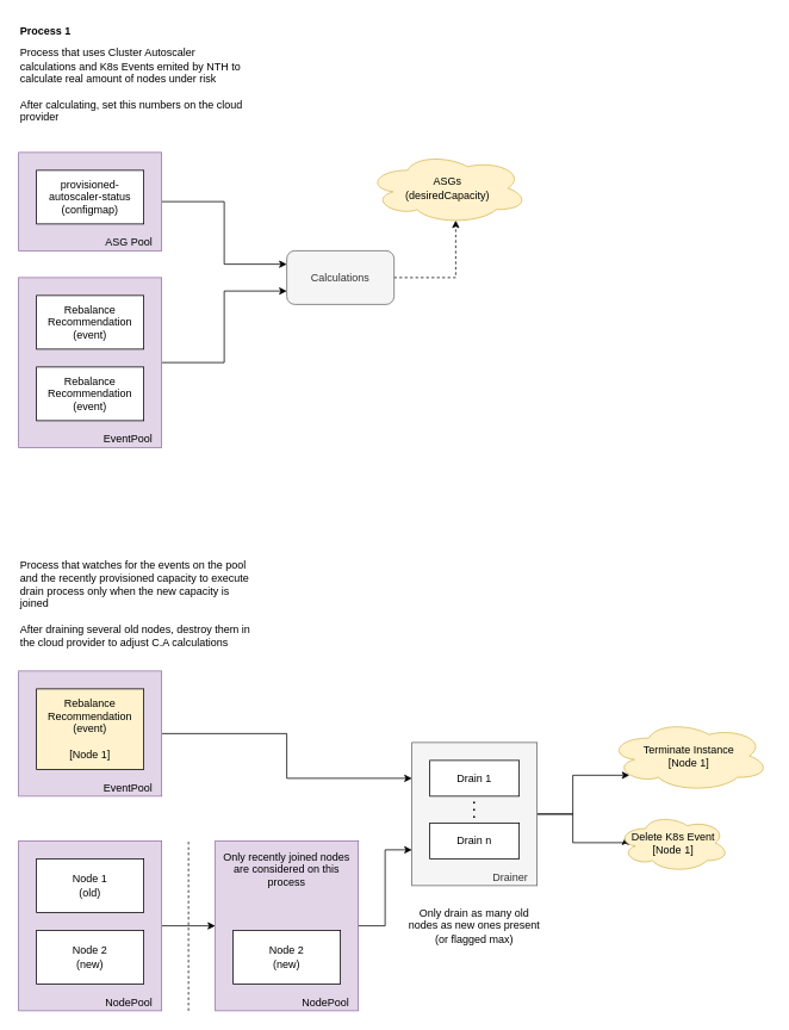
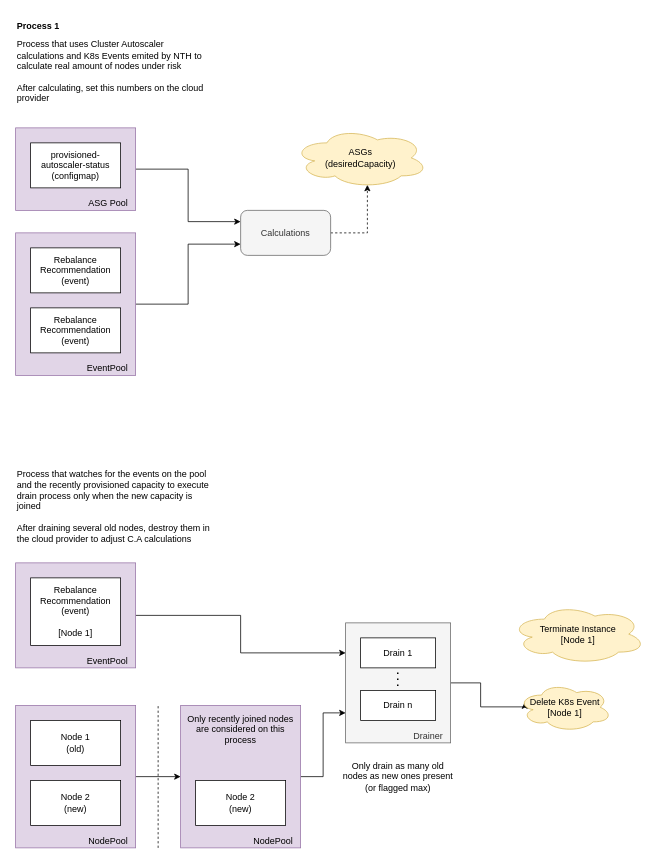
- <mxCell id="11" value="&lt;div&gt;ASGs&lt;/div&gt;&lt;div&gt;(desiredCapacity)&lt;br&gt;&lt;/div&gt;" style="ellipse;shape=cloud;whiteSpace=wrap;html=1;fillColor=#fff2cc;strokeColor=#d6b656;" vertex="1" parent="1"><mxGeometry x="410" y="170" width="180" height="80" as="geometry" /></mxCell>
+ <mxCell id="11" value="&lt;div&gt;ASGs&lt;/div&gt;&lt;div&gt;(desiredCapacity)&lt;br&gt;&lt;/div&gt;" style="ellipse;shape=cloud;whiteSpace=wrap;html=1;fillColor=#fff2cc;strokeColor=#d6b656;" vertex="1" parent="1"><mxGeometry x="390" y="170" width="180" height="80" as="geometry" /></mxCell>
- <mxCell id="15" value="&lt;div&gt;Rebalance Recommendation&lt;/div&gt;&lt;div&gt;(event)&lt;/div&gt;&lt;div&gt;&lt;br&gt;&lt;/div&gt;&lt;div&gt;[Node 1]&lt;br&gt;&lt;/div&gt;" style="rounded=0;whiteSpace=wrap;html=1;fillColor=#fff2cc;" vertex="1" parent="1"><mxGeometry x="40" y="770" width="120" height="90" as="geometry" /></mxCell>
+ <mxCell id="15" value="&lt;div&gt;Rebalance Recommendation&lt;/div&gt;&lt;div&gt;(event)&lt;/div&gt;&lt;div&gt;&lt;br&gt;&lt;/div&gt;&lt;div&gt;[Node 1]&lt;br&gt;&lt;/div&gt;" style="rounded=0;whiteSpace=wrap;html=1;" vertex="1" parent="1"><mxGeometry x="40" y="770" width="120" height="90" as="geometry" /></mxCell>
- <mxCell id="25" style="edgeStyle=orthogonalEdgeStyle;rounded=0;orthogonalLoop=1;jettySize=auto;html=1;entryX=0.13;entryY=0.77;entryDx=0;entryDy=0;entryPerimeter=0;fontSize=12;" edge="1" parent="1" source="27" target="32"><mxGeometry relative="1" as="geometry" /></mxCell>
